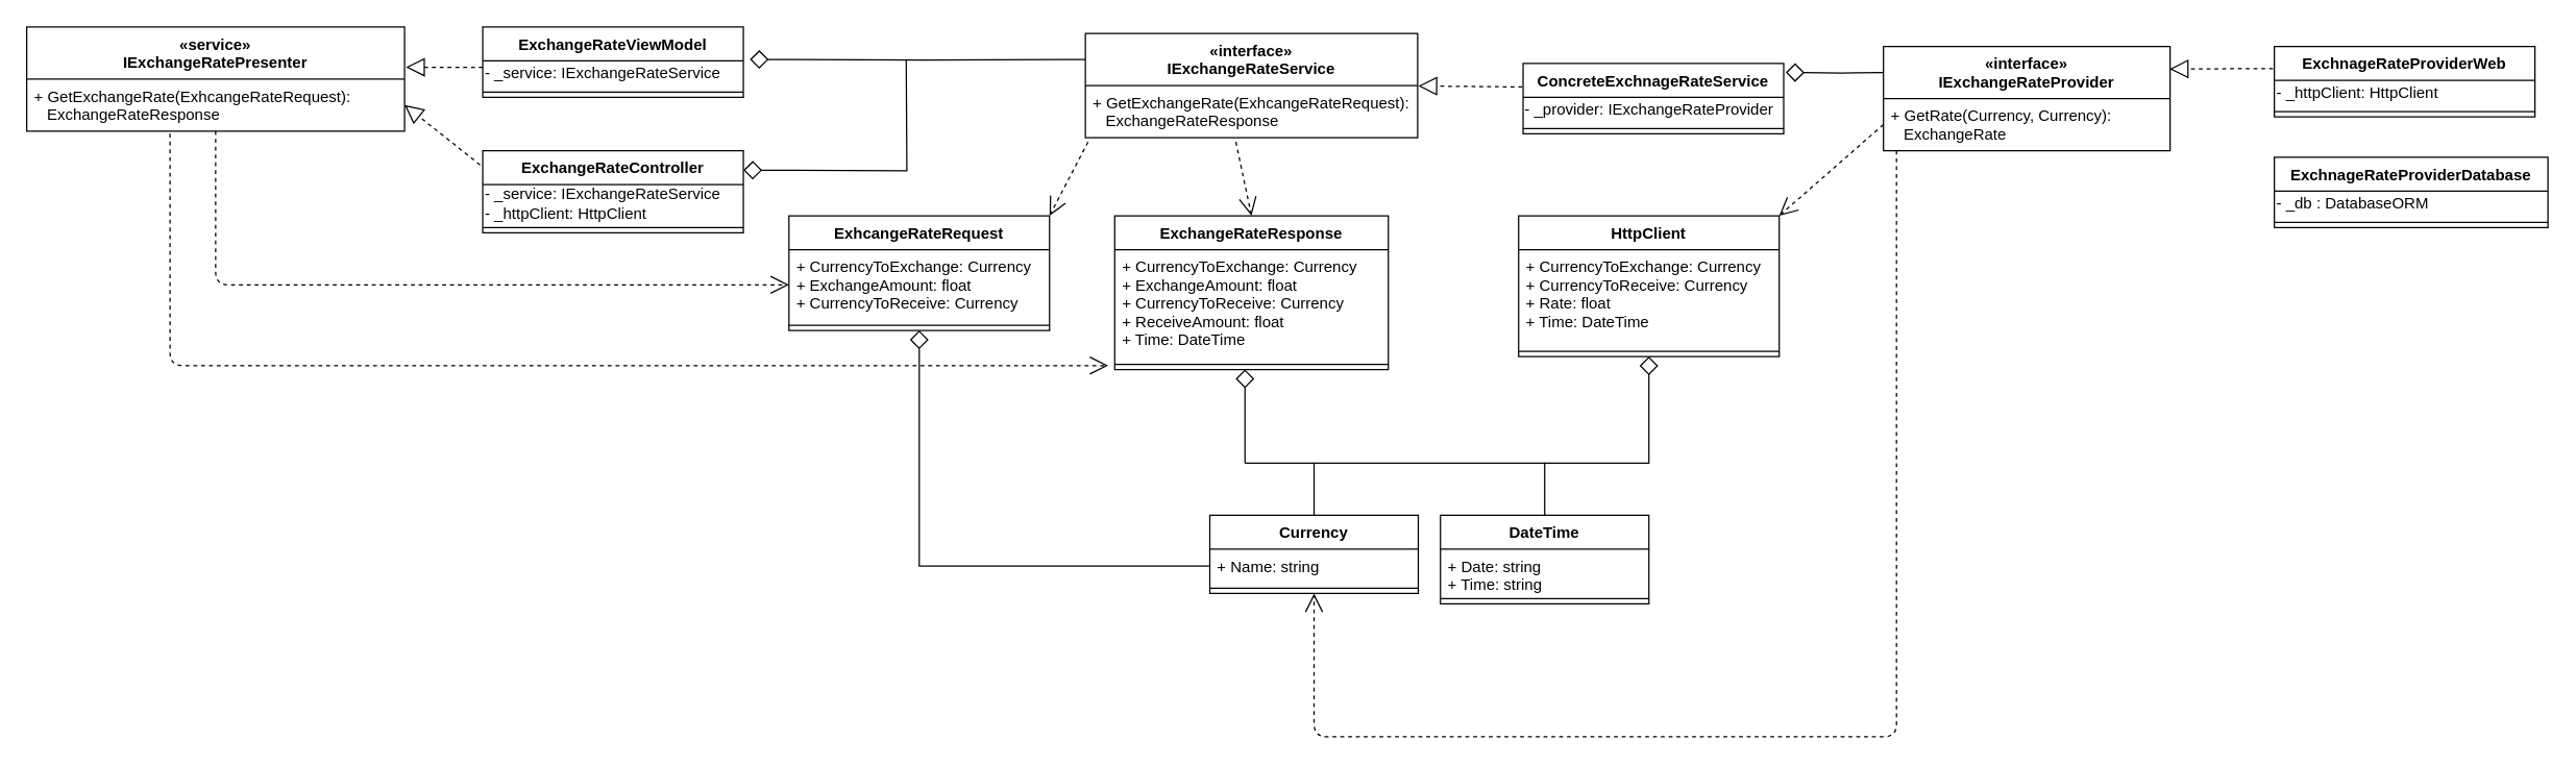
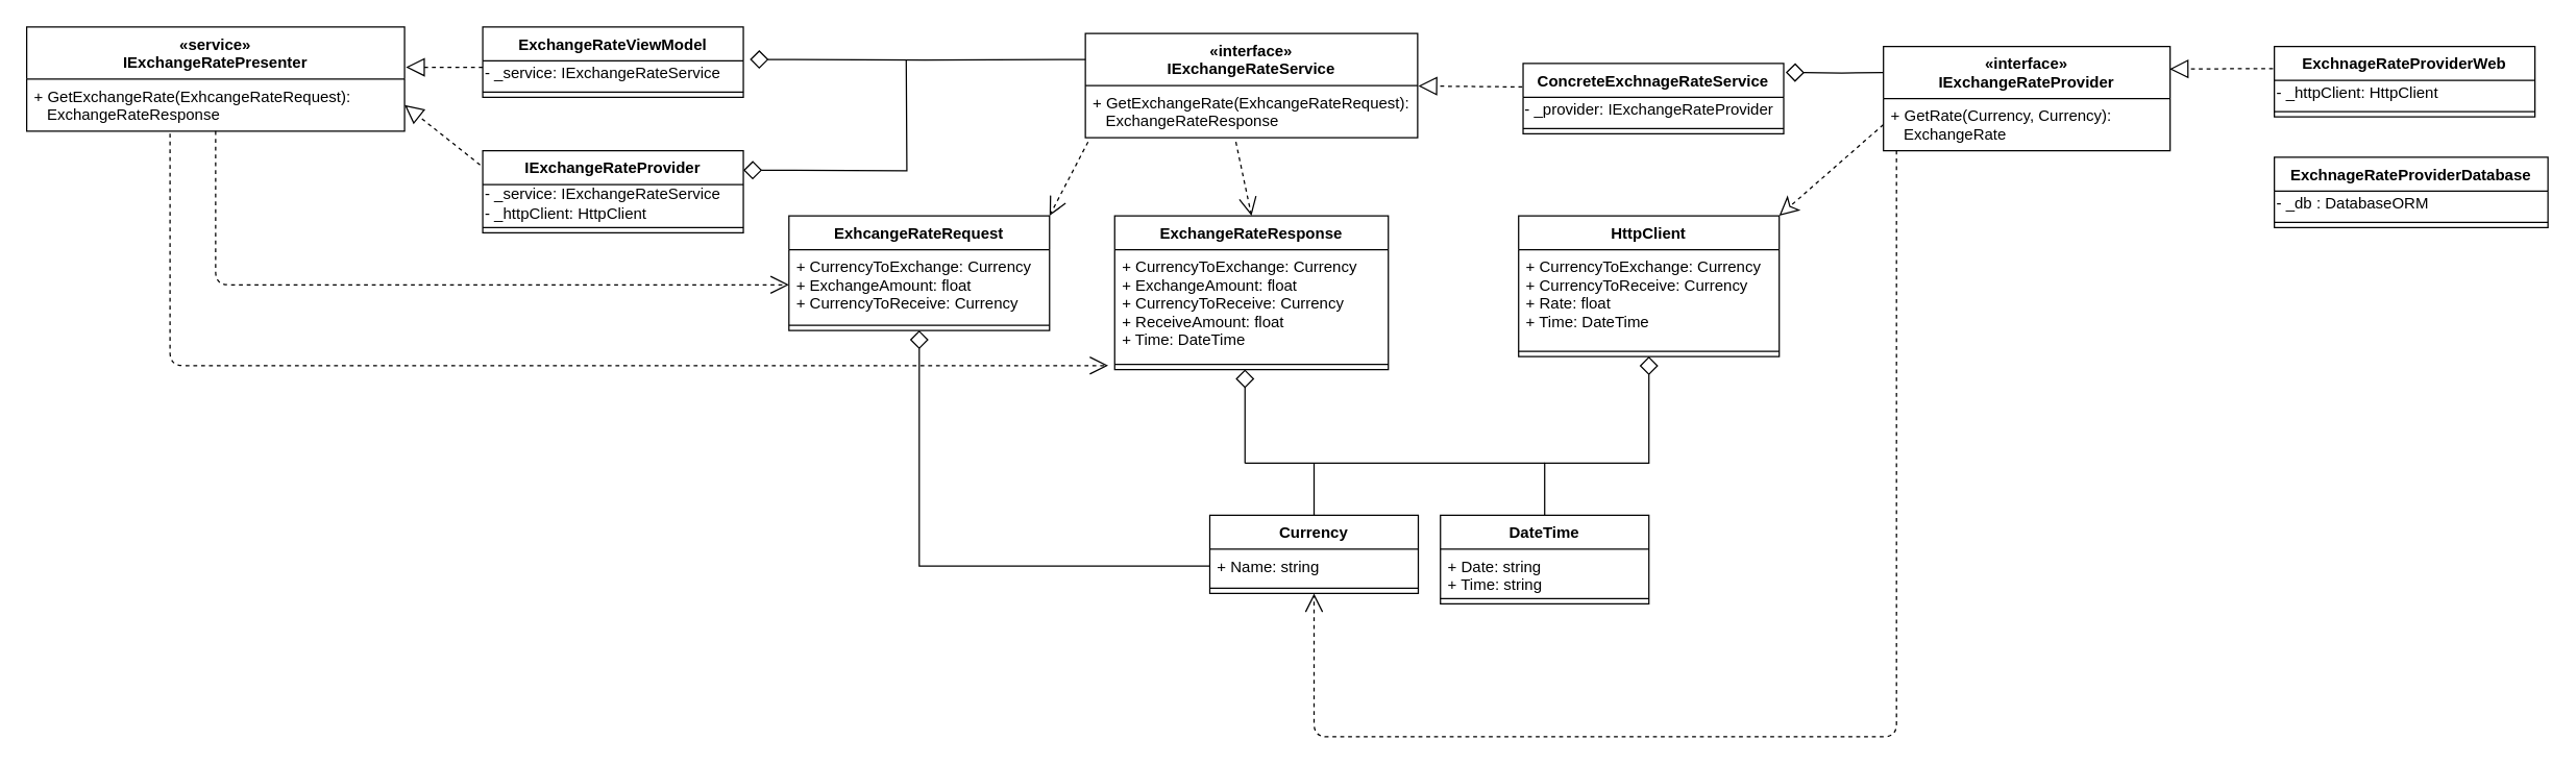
- <mxCell id="41" value="ExchangeRateController" style="swimlane;fontStyle=1;align=center;verticalAlign=top;childLayout=stackLayout;horizontal=1;startSize=26;horizontalStack=0;resizeParent=1;resizeParentMax=0;resizeLast=0;collapsible=1;marginBottom=0;" vertex="1" parent="1"><mxGeometry x="370" y="115" width="200" height="63" as="geometry" /></mxCell>
+ <mxCell id="41" value="IExchangeRateProvider" style="swimlane;fontStyle=1;align=center;verticalAlign=top;childLayout=stackLayout;horizontal=1;startSize=26;horizontalStack=0;resizeParent=1;resizeParentMax=0;resizeLast=0;collapsible=1;marginBottom=0;" vertex="1" parent="1"><mxGeometry x="370" y="115" width="200" height="63" as="geometry" /></mxCell>
- <mxCell id="24" value="" style="endArrow=open;html=1;dashed=1;endFill=0;entryX=1;entryY=0;entryDx=0;entryDy=0;exitX=0;exitY=0.5;exitDx=0;exitDy=0;endSize=12;startSize=12;" edge="1" parent="1" source="17" target="19"><mxGeometry width="50" height="50" relative="1" as="geometry"><mxPoint x="1535" y="365" as="sourcePoint" /><mxPoint x="1585" y="315" as="targetPoint" /></mxGeometry></mxCell>
+ <mxCell id="24" value="" style="endArrow=classic;html=1;dashed=1;endFill=0;entryX=1;entryY=0;entryDx=0;entryDy=0;exitX=0;exitY=0.5;exitDx=0;exitDy=0;endSize=12;startSize=12;" edge="1" parent="1" source="17" target="19"><mxGeometry width="50" height="50" relative="1" as="geometry"><mxPoint x="1535" y="365" as="sourcePoint" /><mxPoint x="1585" y="315" as="targetPoint" /></mxGeometry></mxCell>
